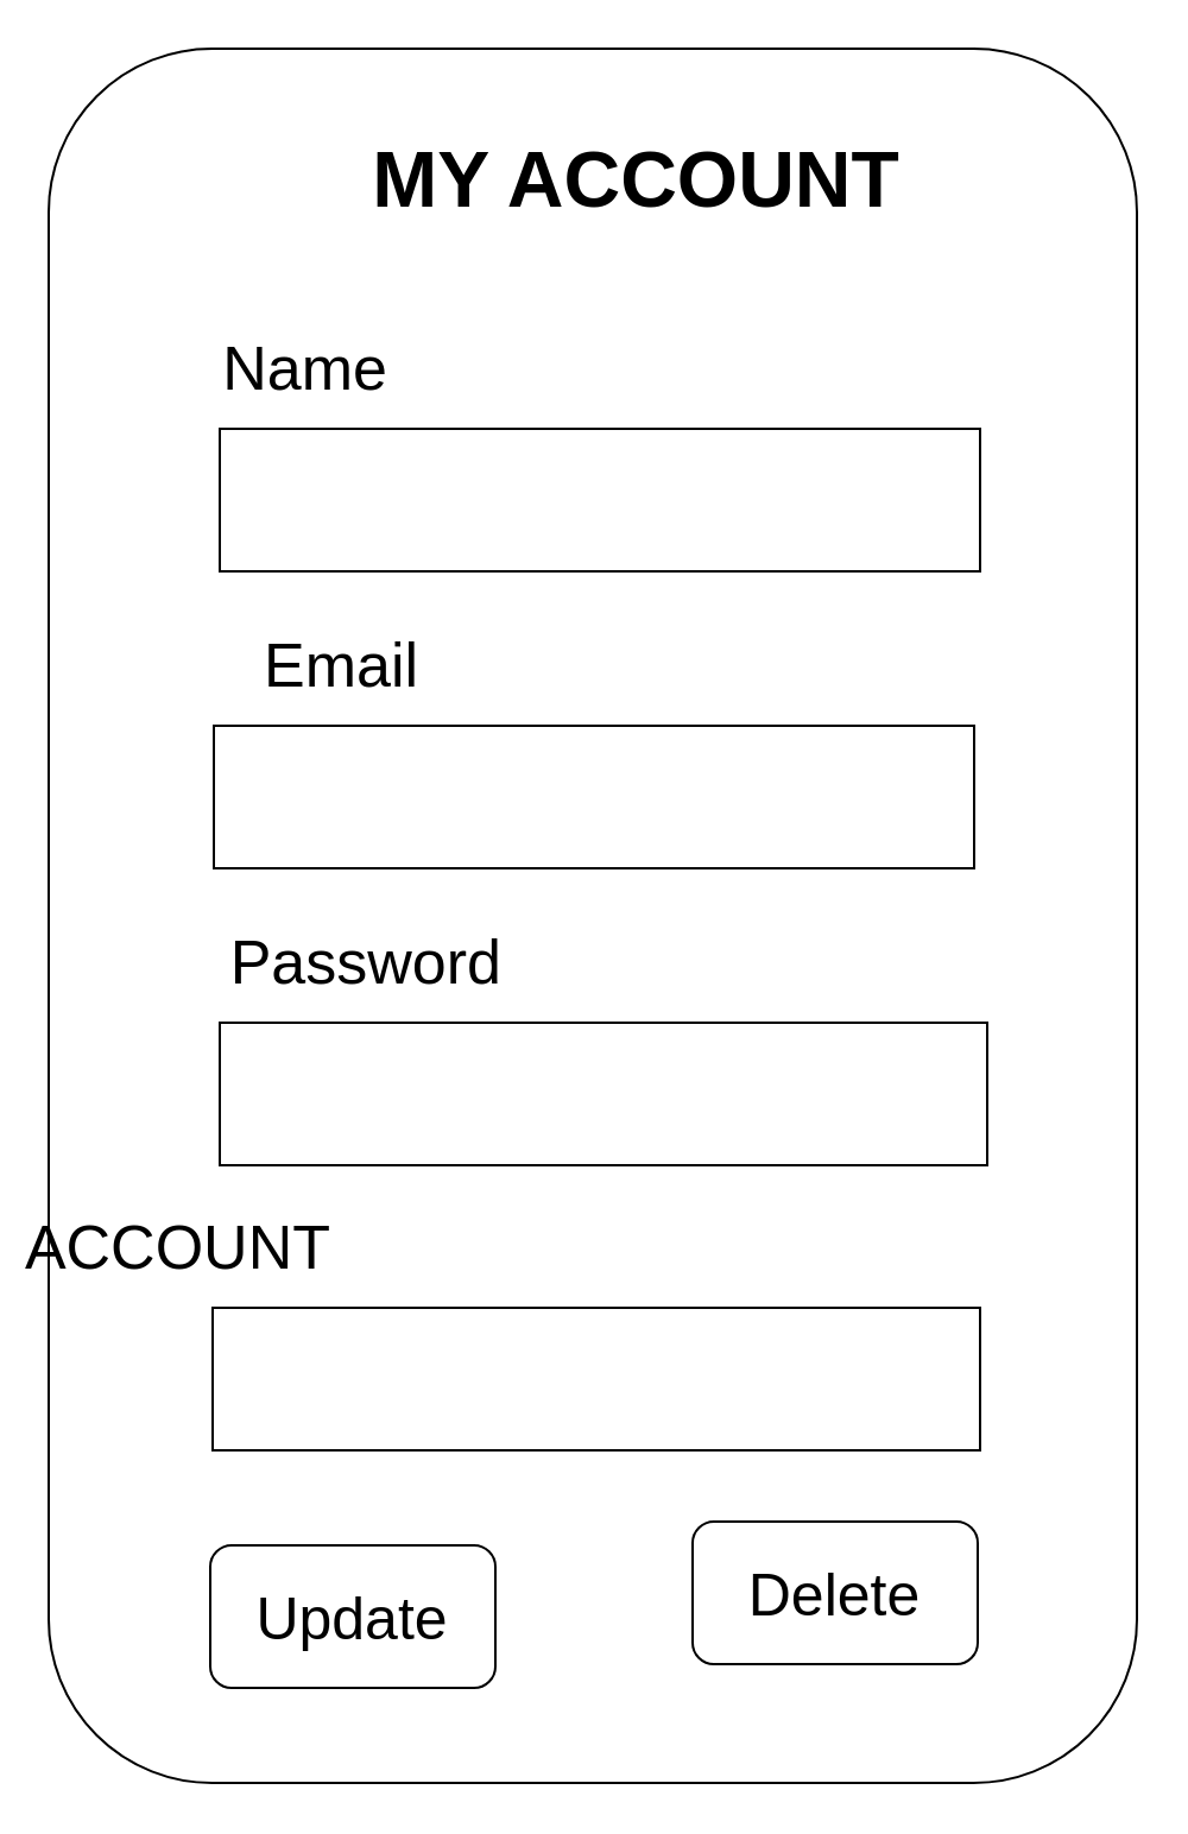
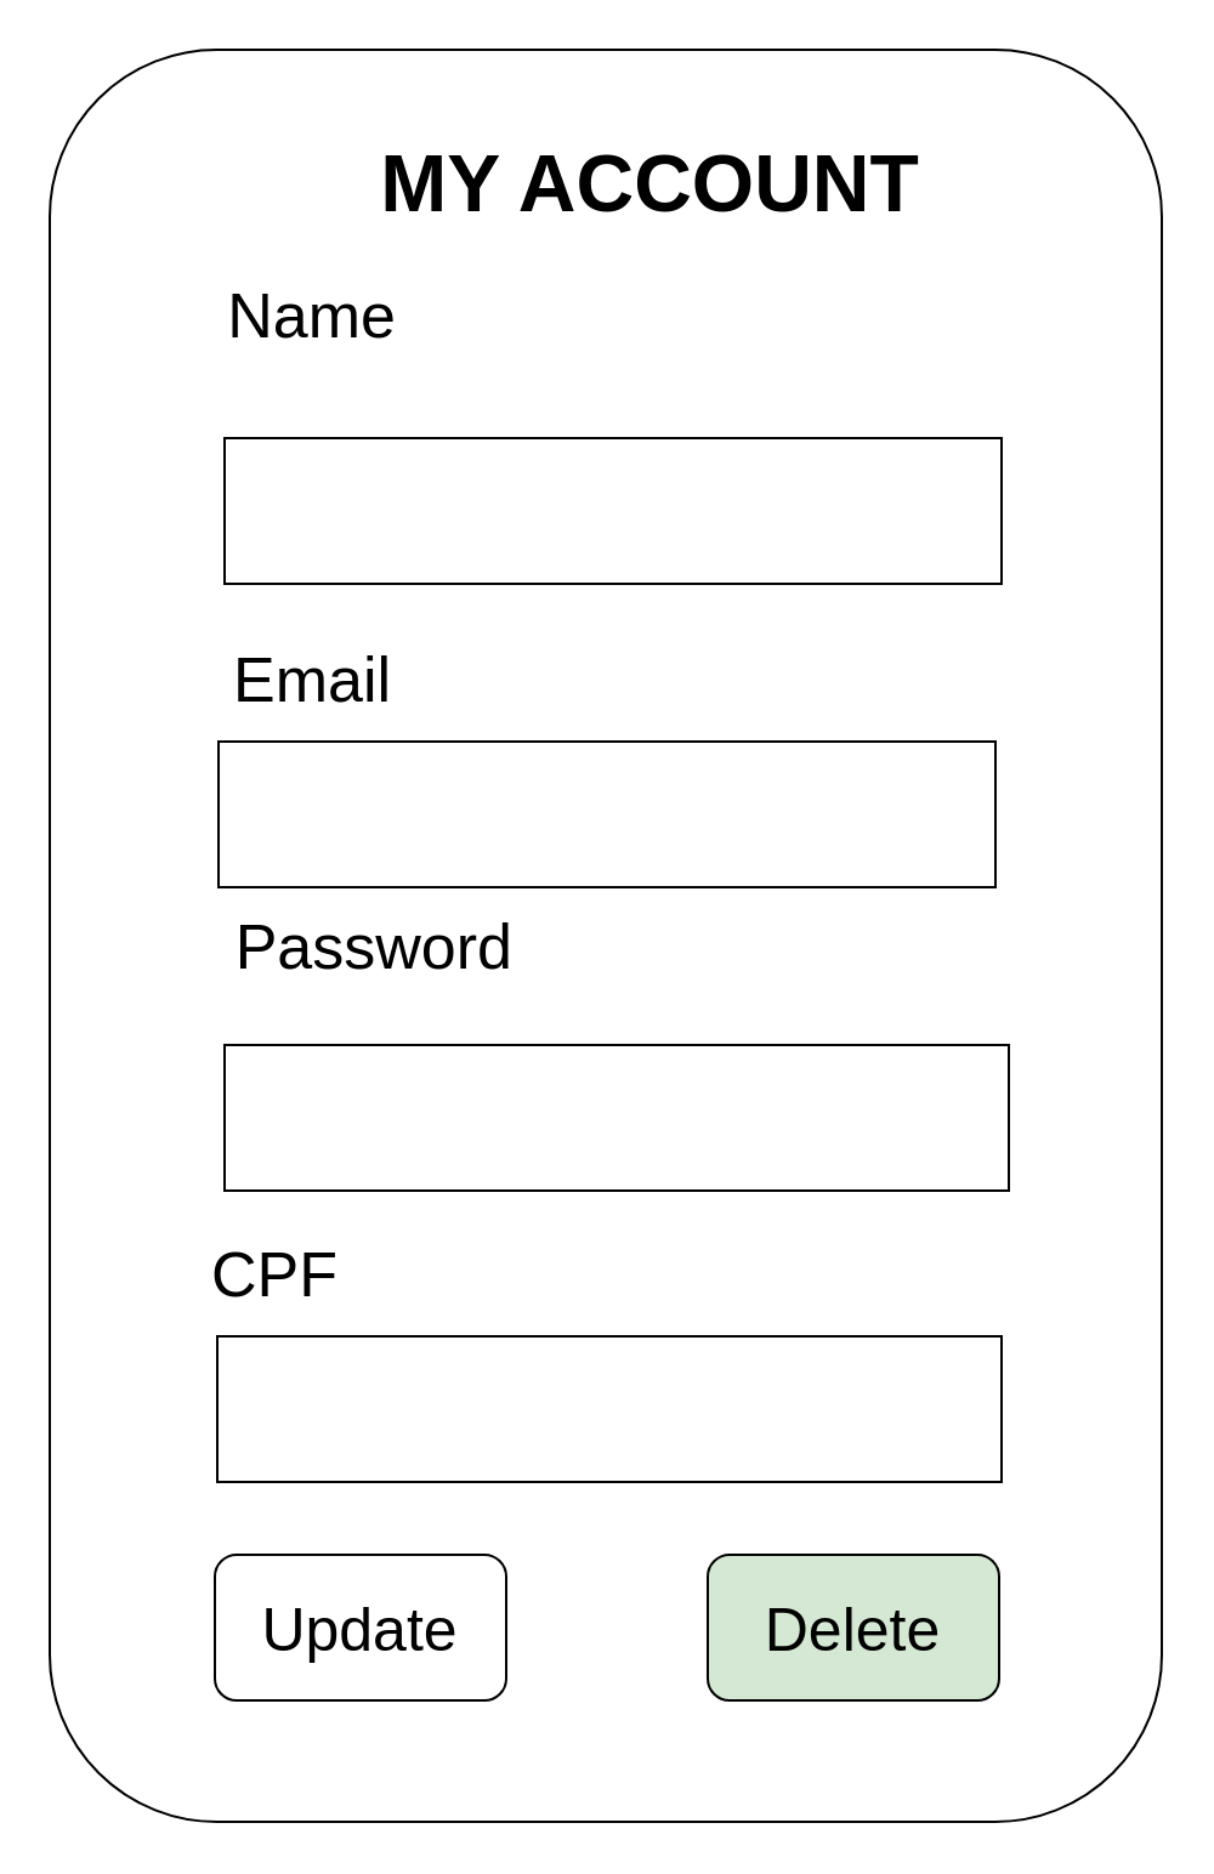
- <mxCell id="5" value="Name" style="text;html=1;strokeColor=none;fillColor=none;align=right;verticalAlign=middle;whiteSpace=wrap;rounded=0;fontSize=26;gradientColor=none;labelPosition=left;verticalLabelPosition=middle;" parent="1" vertex="1"><mxGeometry x="165" y="140" width="220" height="30" as="geometry" /></mxCell>
+ <mxCell id="5" value="Name" style="text;html=1;strokeColor=none;fillColor=none;align=right;verticalAlign=middle;whiteSpace=wrap;rounded=0;fontSize=26;gradientColor=none;labelPosition=left;verticalLabelPosition=middle;" parent="1" vertex="1"><mxGeometry x="165" y="115" width="220" height="30" as="geometry" /></mxCell>
- <mxCell id="9" value="Email" style="text;html=1;strokeColor=none;fillColor=none;align=right;verticalAlign=middle;whiteSpace=wrap;rounded=0;fontSize=26;gradientColor=none;labelPosition=left;verticalLabelPosition=middle;" parent="1" vertex="1"><mxGeometry x="177.5" y="265" width="220" height="30" as="geometry" /></mxCell>
+ <mxCell id="9" value="Email" style="text;html=1;strokeColor=none;fillColor=none;align=right;verticalAlign=middle;whiteSpace=wrap;rounded=0;fontSize=26;gradientColor=none;labelPosition=left;verticalLabelPosition=middle;" parent="1" vertex="1"><mxGeometry x="162.5" y="265" width="220" height="30" as="geometry" /></mxCell>
- <mxCell id="11" value="Password" style="text;html=1;strokeColor=none;fillColor=none;align=right;verticalAlign=middle;whiteSpace=wrap;rounded=0;fontSize=26;gradientColor=none;labelPosition=left;verticalLabelPosition=middle;" parent="1" vertex="1"><mxGeometry x="213" y="390" width="220" height="30" as="geometry" /></mxCell>
+ <mxCell id="11" value="Password" style="text;html=1;strokeColor=none;fillColor=none;align=right;verticalAlign=middle;whiteSpace=wrap;rounded=0;fontSize=26;gradientColor=none;labelPosition=left;verticalLabelPosition=middle;" parent="1" vertex="1"><mxGeometry x="213" y="375" width="220" height="30" as="geometry" /></mxCell>
- <mxCell id="13" value="ACCOUNT" style="text;html=1;strokeColor=none;fillColor=none;align=right;verticalAlign=middle;whiteSpace=wrap;rounded=0;fontSize=26;gradientColor=none;labelPosition=left;verticalLabelPosition=middle;" parent="1" vertex="1"><mxGeometry x="141" y="510" width="220" height="30" as="geometry" /></mxCell>
+ <mxCell id="13" value="CPF" style="text;html=1;strokeColor=none;fillColor=none;align=right;verticalAlign=middle;whiteSpace=wrap;rounded=0;fontSize=26;gradientColor=none;labelPosition=left;verticalLabelPosition=middle;" parent="1" vertex="1"><mxGeometry x="141" y="510" width="220" height="30" as="geometry" /></mxCell>
- <mxCell id="7" value="Delete" style="rounded=1;whiteSpace=wrap;html=1;fontSize=25;labelBorderColor=none;" parent="1" vertex="1"><mxGeometry x="291" y="640" width="120" height="60" as="geometry" /></mxCell>
+ <mxCell id="7" value="Delete" style="rounded=1;whiteSpace=wrap;html=1;fontSize=25;labelBorderColor=none;fillColor=#d5e8d4;" parent="1" vertex="1"><mxGeometry x="291" y="640" width="120" height="60" as="geometry" /></mxCell>
- <mxCell id="4" value="Update" style="rounded=1;whiteSpace=wrap;html=1;fontSize=25;labelBorderColor=none;" parent="1" vertex="1"><mxGeometry x="88" y="650" width="120" height="60" as="geometry" /></mxCell>
+ <mxCell id="4" value="Update" style="rounded=1;whiteSpace=wrap;html=1;fontSize=25;labelBorderColor=none;" parent="1" vertex="1"><mxGeometry x="88" y="640" width="120" height="60" as="geometry" /></mxCell>
